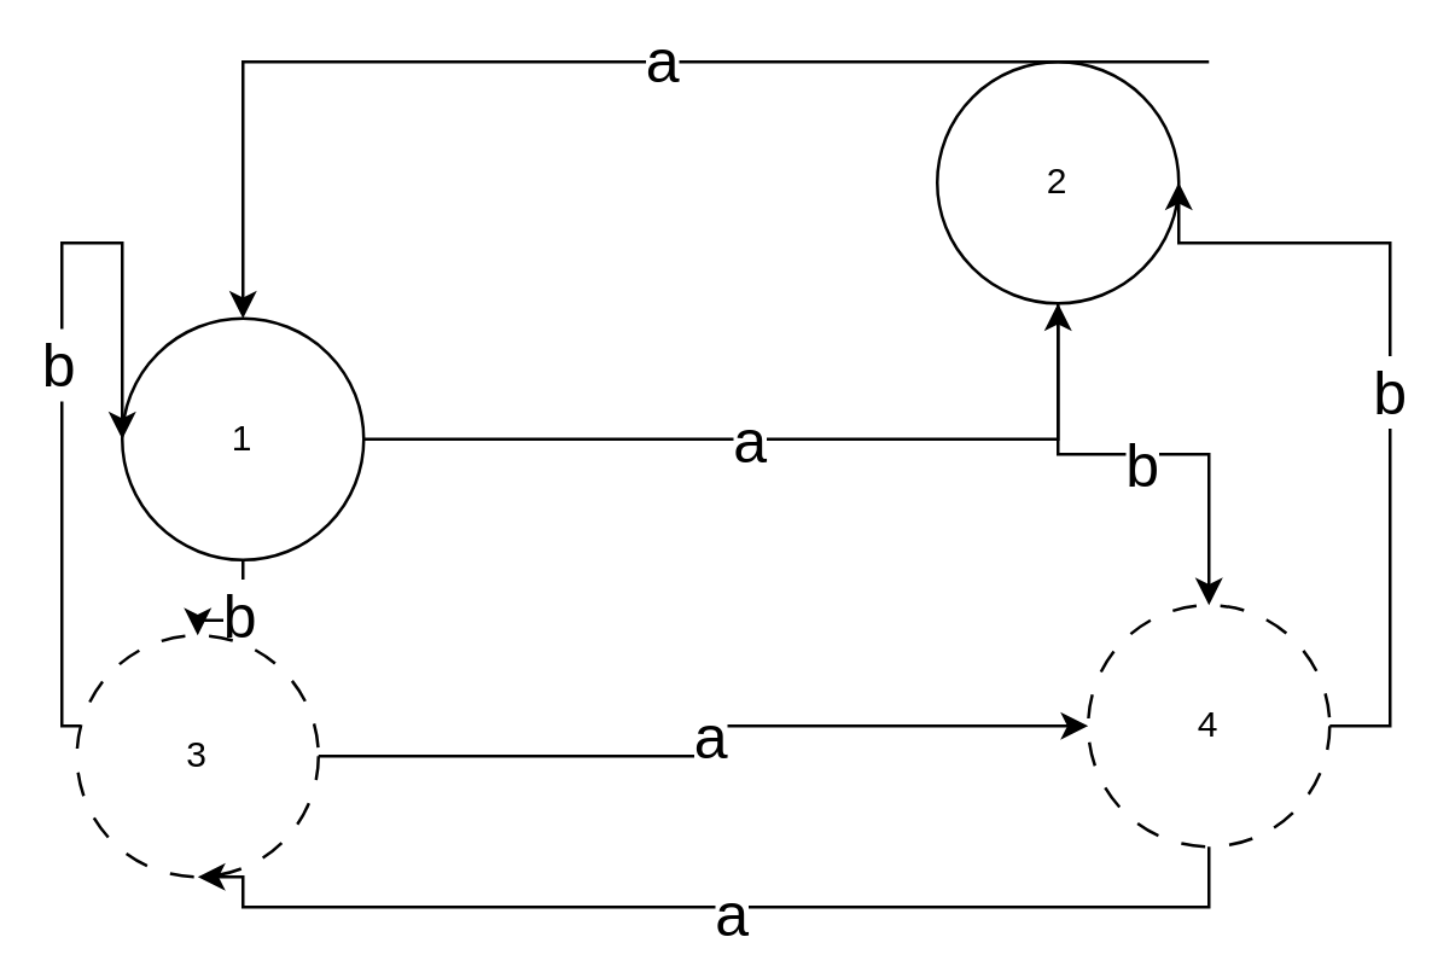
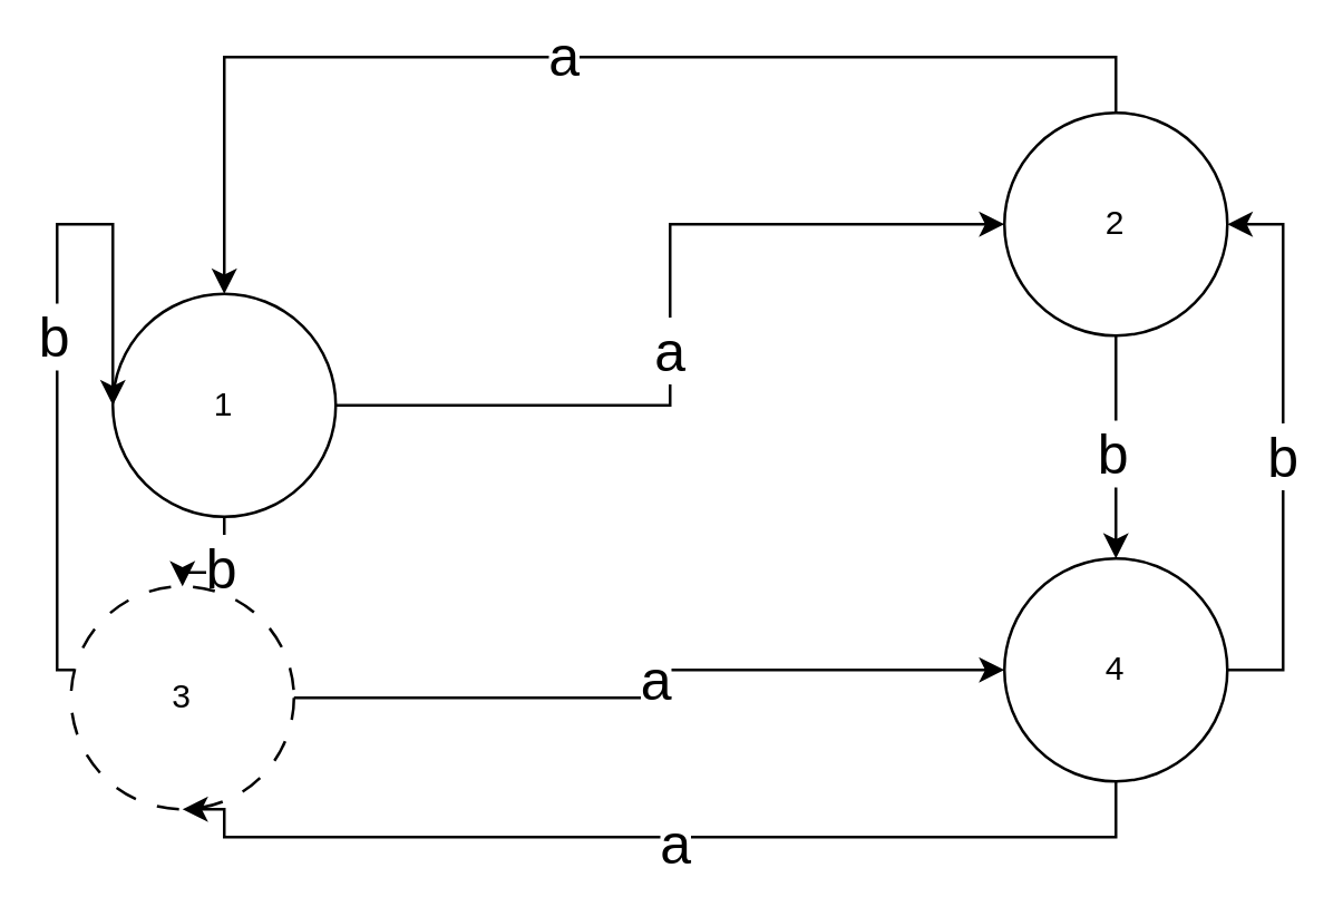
- <mxCell id="21" value="2" style="ellipse;whiteSpace=wrap;html=1;aspect=fixed;fillColor=none;" vertex="1" parent="1"><mxGeometry x="310" y="20" width="80" height="80" as="geometry" /></mxCell>
+ <mxCell id="21" value="2" style="ellipse;whiteSpace=wrap;html=1;aspect=fixed;fillColor=none;" vertex="1" parent="1"><mxGeometry x="360" y="40" width="80" height="80" as="geometry" /></mxCell>
- <mxCell id="16" value="4" style="ellipse;whiteSpace=wrap;html=1;aspect=fixed;fillColor=none;dashed=1;dashPattern=8 8;" vertex="1" parent="1"><mxGeometry x="360" y="200" width="80" height="80" as="geometry" /></mxCell>
+ <mxCell id="16" value="4" style="ellipse;whiteSpace=wrap;html=1;aspect=fixed;fillColor=none;dashed=0;dashPattern=8 8;" vertex="1" parent="1"><mxGeometry x="360" y="200" width="80" height="80" as="geometry" /></mxCell>
